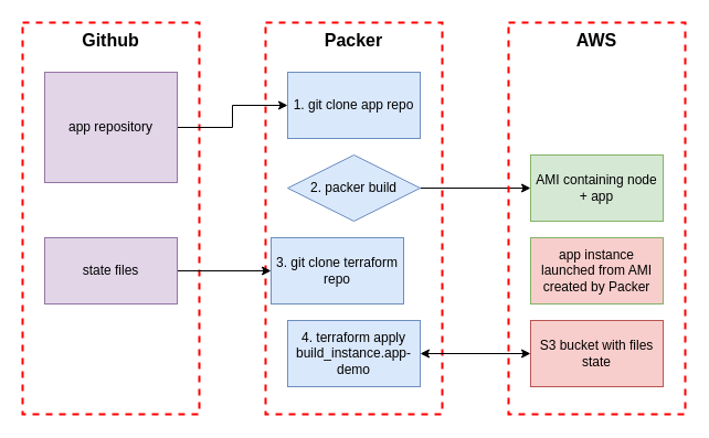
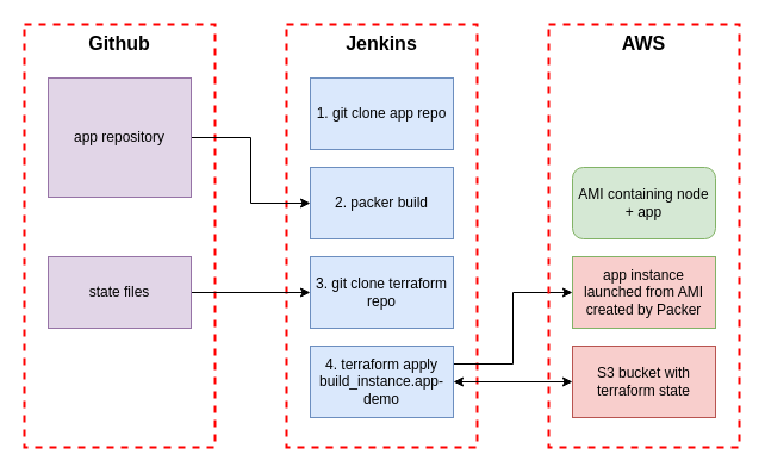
- <mxCell id="2" value="Packer" style="rounded=0;whiteSpace=wrap;html=1;dashed=1;strokeWidth=2;strokeColor=#FF0000;fillColor=none;verticalAlign=top;fontStyle=1;fontSize=16;" vertex="1" parent="1"><mxGeometry x="240" y="20" width="160" height="355" as="geometry" /></mxCell>
+ <mxCell id="2" value="Jenkins" style="rounded=0;whiteSpace=wrap;html=1;dashed=1;strokeWidth=2;strokeColor=#FF0000;fillColor=none;verticalAlign=top;fontStyle=1;fontSize=16;" vertex="1" parent="1"><mxGeometry x="240" y="20" width="160" height="355" as="geometry" /></mxCell>
- <mxCell id="4" style="edgeStyle=orthogonalEdgeStyle;rounded=0;orthogonalLoop=1;jettySize=auto;html=1;entryX=0;entryY=0.5;entryDx=0;entryDy=0;" edge="1" parent="1" source="5" target="8"><mxGeometry relative="1" as="geometry" /></mxCell>
+ <mxCell id="4" style="edgeStyle=orthogonalEdgeStyle;rounded=0;orthogonalLoop=1;jettySize=auto;html=1;" edge="1" parent="1" source="5" target="10"><mxGeometry relative="1" as="geometry" /></mxCell>
- <mxCell id="10" value="2. packer build" style="rhombus;whiteSpace=wrap;html=1;fillColor=#dae8fc;strokeColor=#6c8ebf;" vertex="1" parent="1"><mxGeometry x="260" y="140" width="120" height="60" as="geometry" /></mxCell>
+ <mxCell id="10" value="2. packer build" style="rounded=0;whiteSpace=wrap;html=1;fillColor=#dae8fc;strokeColor=#6c8ebf;" vertex="1" parent="1"><mxGeometry x="260" y="140" width="120" height="60" as="geometry" /></mxCell>
- <mxCell id="9" style="edgeStyle=orthogonalEdgeStyle;rounded=0;orthogonalLoop=1;jettySize=auto;html=1;entryX=0;entryY=0.5;entryDx=0;entryDy=0;" edge="1" parent="1" source="10" target="16"><mxGeometry relative="1" as="geometry" /></mxCell>
- <mxCell id="16" value="AMI containing node + app" style="rounded=0;whiteSpace=wrap;html=1;fillColor=#d5e8d4;strokeColor=#82b366;" vertex="1" parent="1"><mxGeometry x="480" y="140" width="120" height="60" as="geometry" /></mxCell>
+ <mxCell id="16" value="AMI containing node + app" style="whiteSpace=wrap;html=1;fillColor=#d5e8d4;strokeColor=#82b366;rounded=1;" vertex="1" parent="1"><mxGeometry x="480" y="140" width="120" height="60" as="geometry" /></mxCell>
- <mxCell id="11" value="3. git clone terraform repo" style="rounded=0;whiteSpace=wrap;html=1;fillColor=#dae8fc;strokeColor=#6c8ebf;" vertex="1" parent="1"><mxGeometry x="245" y="215" width="120" height="60" as="geometry" /></mxCell>
+ <mxCell id="11" value="3. git clone terraform repo" style="rounded=0;whiteSpace=wrap;html=1;fillColor=#dae8fc;strokeColor=#6c8ebf;" vertex="1" parent="1"><mxGeometry x="260" y="215" width="120" height="60" as="geometry" /></mxCell>
+ <mxCell id="12" style="edgeStyle=orthogonalEdgeStyle;rounded=0;orthogonalLoop=1;jettySize=auto;html=1;entryX=0;entryY=0.5;entryDx=0;entryDy=0;" edge="1" parent="1" source="14" target="17"><mxGeometry relative="1" as="geometry"><Array as="points"><mxPoint x="430" y="305" /><mxPoint x="430" y="245" /></Array></mxGeometry></mxCell>
- <mxCell id="18" value="S3 bucket with files state" style="rounded=0;whiteSpace=wrap;html=1;fillColor=#f8cecc;strokeColor=#b85450;" vertex="1" parent="1"><mxGeometry x="480" y="290" width="120" height="60" as="geometry" /></mxCell>
+ <mxCell id="18" value="S3 bucket with terraform state" style="rounded=0;whiteSpace=wrap;html=1;fillColor=#f8cecc;strokeColor=#b85450;" vertex="1" parent="1"><mxGeometry x="480" y="290" width="120" height="60" as="geometry" /></mxCell>
